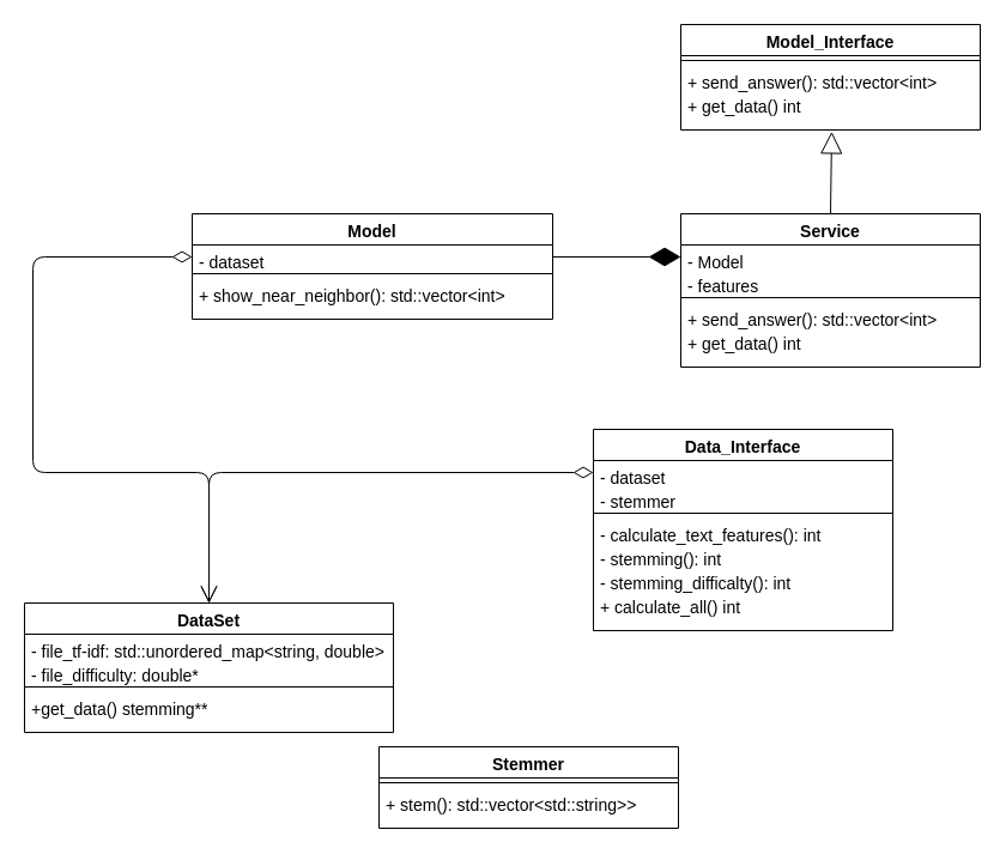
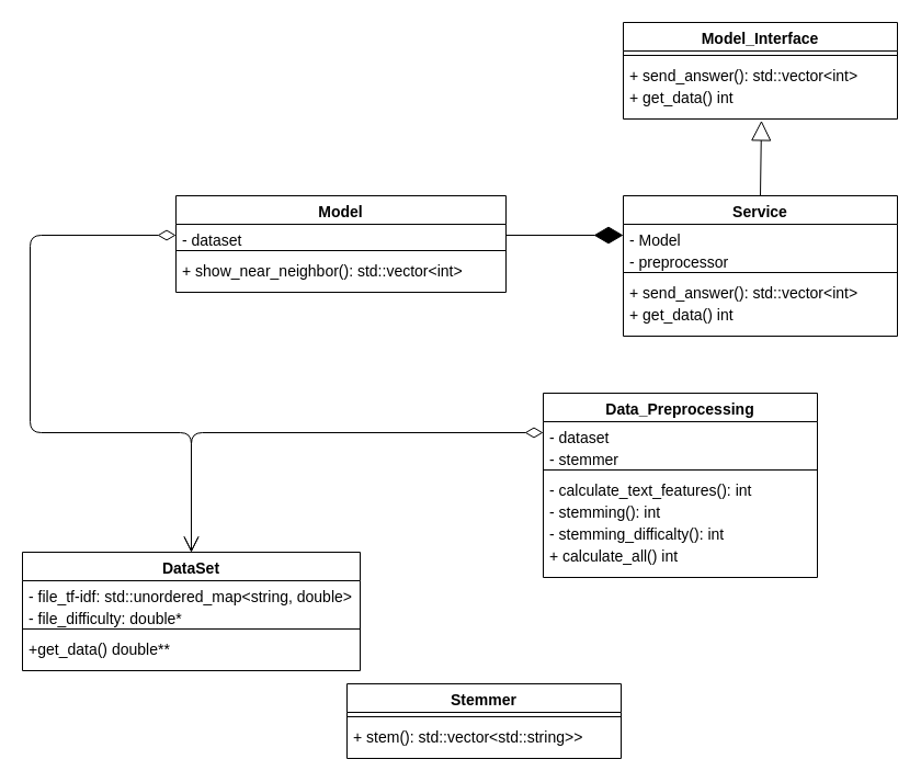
- <mxCell id="4" value="- features" style="text;strokeColor=none;fillColor=none;align=left;verticalAlign=top;spacingLeft=4;spacingRight=4;overflow=hidden;rotatable=0;points=[[0,0.5],[1,0.5]];portConstraint=eastwest;fontSize=14;" parent="2" vertex="1"><mxGeometry y="46" width="250" height="20" as="geometry" /></mxCell>
+ <mxCell id="4" value="- preprocessor" style="text;strokeColor=none;fillColor=none;align=left;verticalAlign=top;spacingLeft=4;spacingRight=4;overflow=hidden;rotatable=0;points=[[0,0.5],[1,0.5]];portConstraint=eastwest;fontSize=14;" parent="2" vertex="1"><mxGeometry y="46" width="250" height="20" as="geometry" /></mxCell>
- <mxCell id="21" value="Data_Interface" style="swimlane;fontStyle=1;align=center;verticalAlign=top;childLayout=stackLayout;horizontal=1;startSize=26;horizontalStack=0;resizeParent=1;resizeParentMax=0;resizeLast=0;collapsible=1;marginBottom=0;fontSize=14;" parent="1" vertex="1"><mxGeometry x="495" y="358" width="250" height="168" as="geometry" /></mxCell>
+ <mxCell id="21" value="Data_Preprocessing" style="swimlane;fontStyle=1;align=center;verticalAlign=top;childLayout=stackLayout;horizontal=1;startSize=26;horizontalStack=0;resizeParent=1;resizeParentMax=0;resizeLast=0;collapsible=1;marginBottom=0;fontSize=14;" parent="1" vertex="1"><mxGeometry x="495" y="358" width="250" height="168" as="geometry" /></mxCell>
- <mxCell id="38" value="+get_data() stemming**" style="text;strokeColor=none;fillColor=none;align=left;verticalAlign=top;spacingLeft=4;spacingRight=4;overflow=hidden;rotatable=0;points=[[0,0.5],[1,0.5]];portConstraint=eastwest;fontSize=14;" parent="34" vertex="1"><mxGeometry y="74" width="308" height="20" as="geometry" /></mxCell>
+ <mxCell id="38" value="+get_data() double**" style="text;strokeColor=none;fillColor=none;align=left;verticalAlign=top;spacingLeft=4;spacingRight=4;overflow=hidden;rotatable=0;points=[[0,0.5],[1,0.5]];portConstraint=eastwest;fontSize=14;" parent="34" vertex="1"><mxGeometry y="74" width="308" height="20" as="geometry" /></mxCell>
